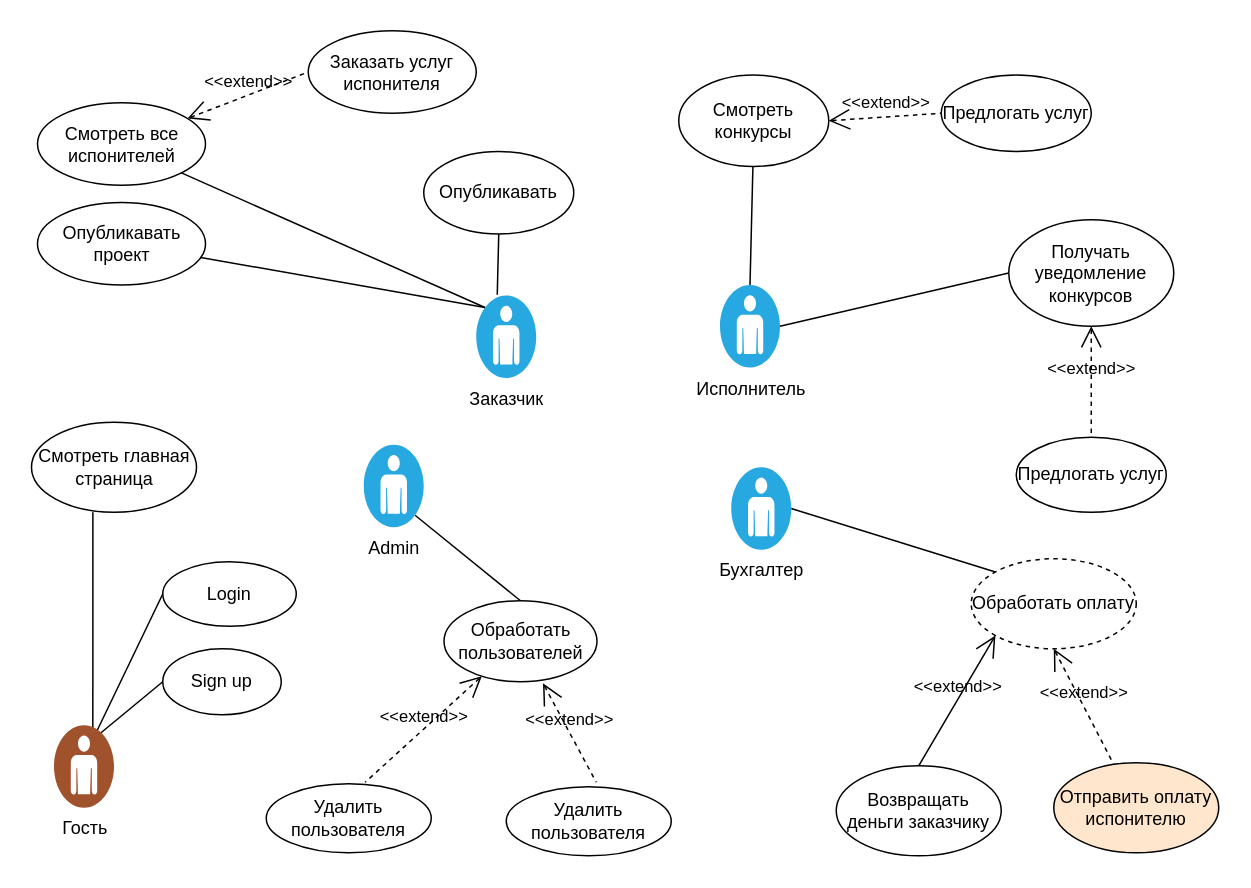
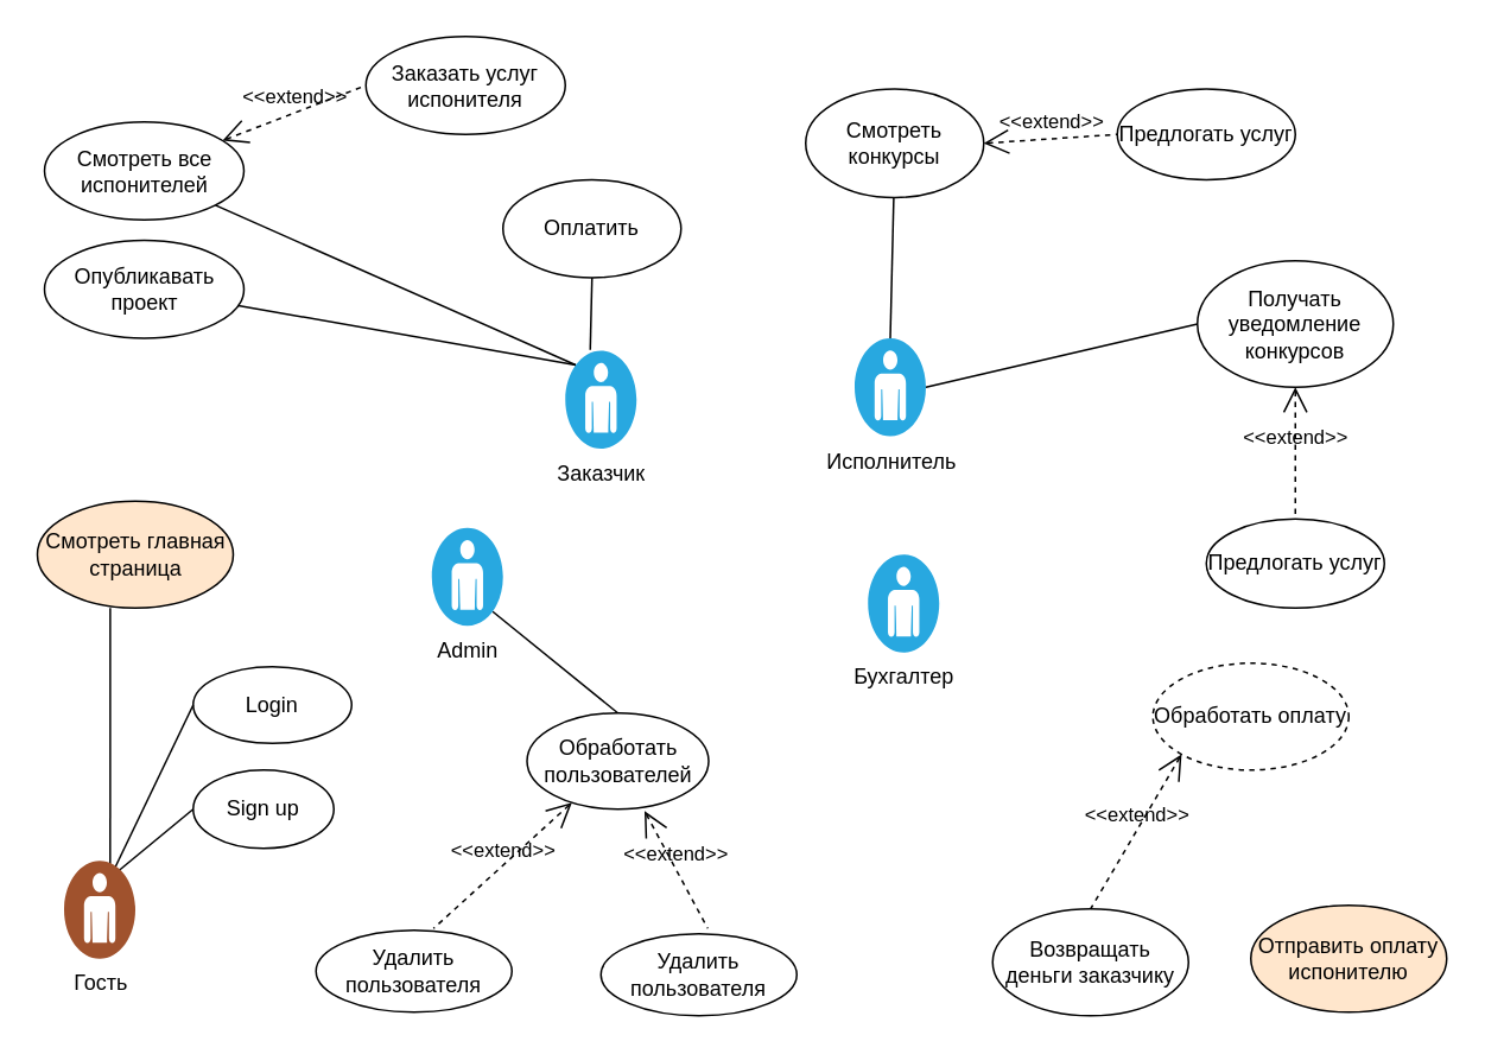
- <mxCell id="14" value="Опубликавать" style="ellipse;whiteSpace=wrap;html=1;" parent="1" vertex="1"><mxGeometry x="282" y="100.5" width="100" height="55" as="geometry" /></mxCell>
+ <mxCell id="14" value="Оплатить" style="ellipse;whiteSpace=wrap;html=1;" parent="1" vertex="1"><mxGeometry x="282" y="100.5" width="100" height="55" as="geometry" /></mxCell>
- <mxCell id="2" value="Смотреть главная страница" style="ellipse;whiteSpace=wrap;html=1;" parent="1" vertex="1"><mxGeometry x="20.5" y="281" width="110" height="60" as="geometry" /></mxCell>
+ <mxCell id="2" value="Смотреть главная страница" style="ellipse;whiteSpace=wrap;html=1;fillColor=#ffe6cc;" parent="1" vertex="1"><mxGeometry x="20.5" y="281" width="110" height="60" as="geometry" /></mxCell>
- <mxCell id="21" value="" style="endArrow=none;html=1;entryX=1;entryY=0.5;entryDx=0;entryDy=0;entryPerimeter=0;exitX=0;exitY=0;exitDx=0;exitDy=0;" parent="1" source="17" target="40" edge="1"><mxGeometry width="50" height="50" relative="1" as="geometry"><mxPoint x="547" y="396" as="sourcePoint" /><mxPoint x="513.25" y="323.5" as="targetPoint" /></mxGeometry></mxCell>
- <mxCell id="22" value="&amp;lt;&amp;lt;extend&amp;gt;&amp;gt;" style="edgeStyle=none;html=1;startArrow=open;endArrow=none;startSize=12;verticalAlign=bottom;dashed=0;labelBackgroundColor=none;entryX=0.5;entryY=0;entryDx=0;entryDy=0;exitX=0;exitY=1;exitDx=0;exitDy=0;" parent="1" source="17" target="18" edge="1"><mxGeometry width="160" relative="1" as="geometry"><mxPoint x="413" y="416" as="sourcePoint" /><mxPoint x="573" y="416" as="targetPoint" /></mxGeometry></mxCell>
+ <mxCell id="22" value="&amp;lt;&amp;lt;extend&amp;gt;&amp;gt;" style="edgeStyle=none;html=1;startArrow=open;endArrow=none;startSize=12;verticalAlign=bottom;dashed=1;labelBackgroundColor=none;entryX=0.5;entryY=0;entryDx=0;entryDy=0;exitX=0;exitY=1;exitDx=0;exitDy=0;" parent="1" source="17" target="18" edge="1"><mxGeometry width="160" relative="1" as="geometry"><mxPoint x="413" y="416" as="sourcePoint" /><mxPoint x="573" y="416" as="targetPoint" /></mxGeometry></mxCell>
- <mxCell id="23" value="&amp;lt;&amp;lt;extend&amp;gt;&amp;gt;" style="edgeStyle=none;html=1;startArrow=open;endArrow=none;startSize=12;verticalAlign=bottom;dashed=1;labelBackgroundColor=none;exitX=0.5;exitY=1;exitDx=0;exitDy=0;" parent="1" source="17" target="19" edge="1"><mxGeometry width="160" relative="1" as="geometry"><mxPoint x="673.109" y="433.213" as="sourcePoint" /><mxPoint x="622" y="520" as="targetPoint" /></mxGeometry></mxCell>
